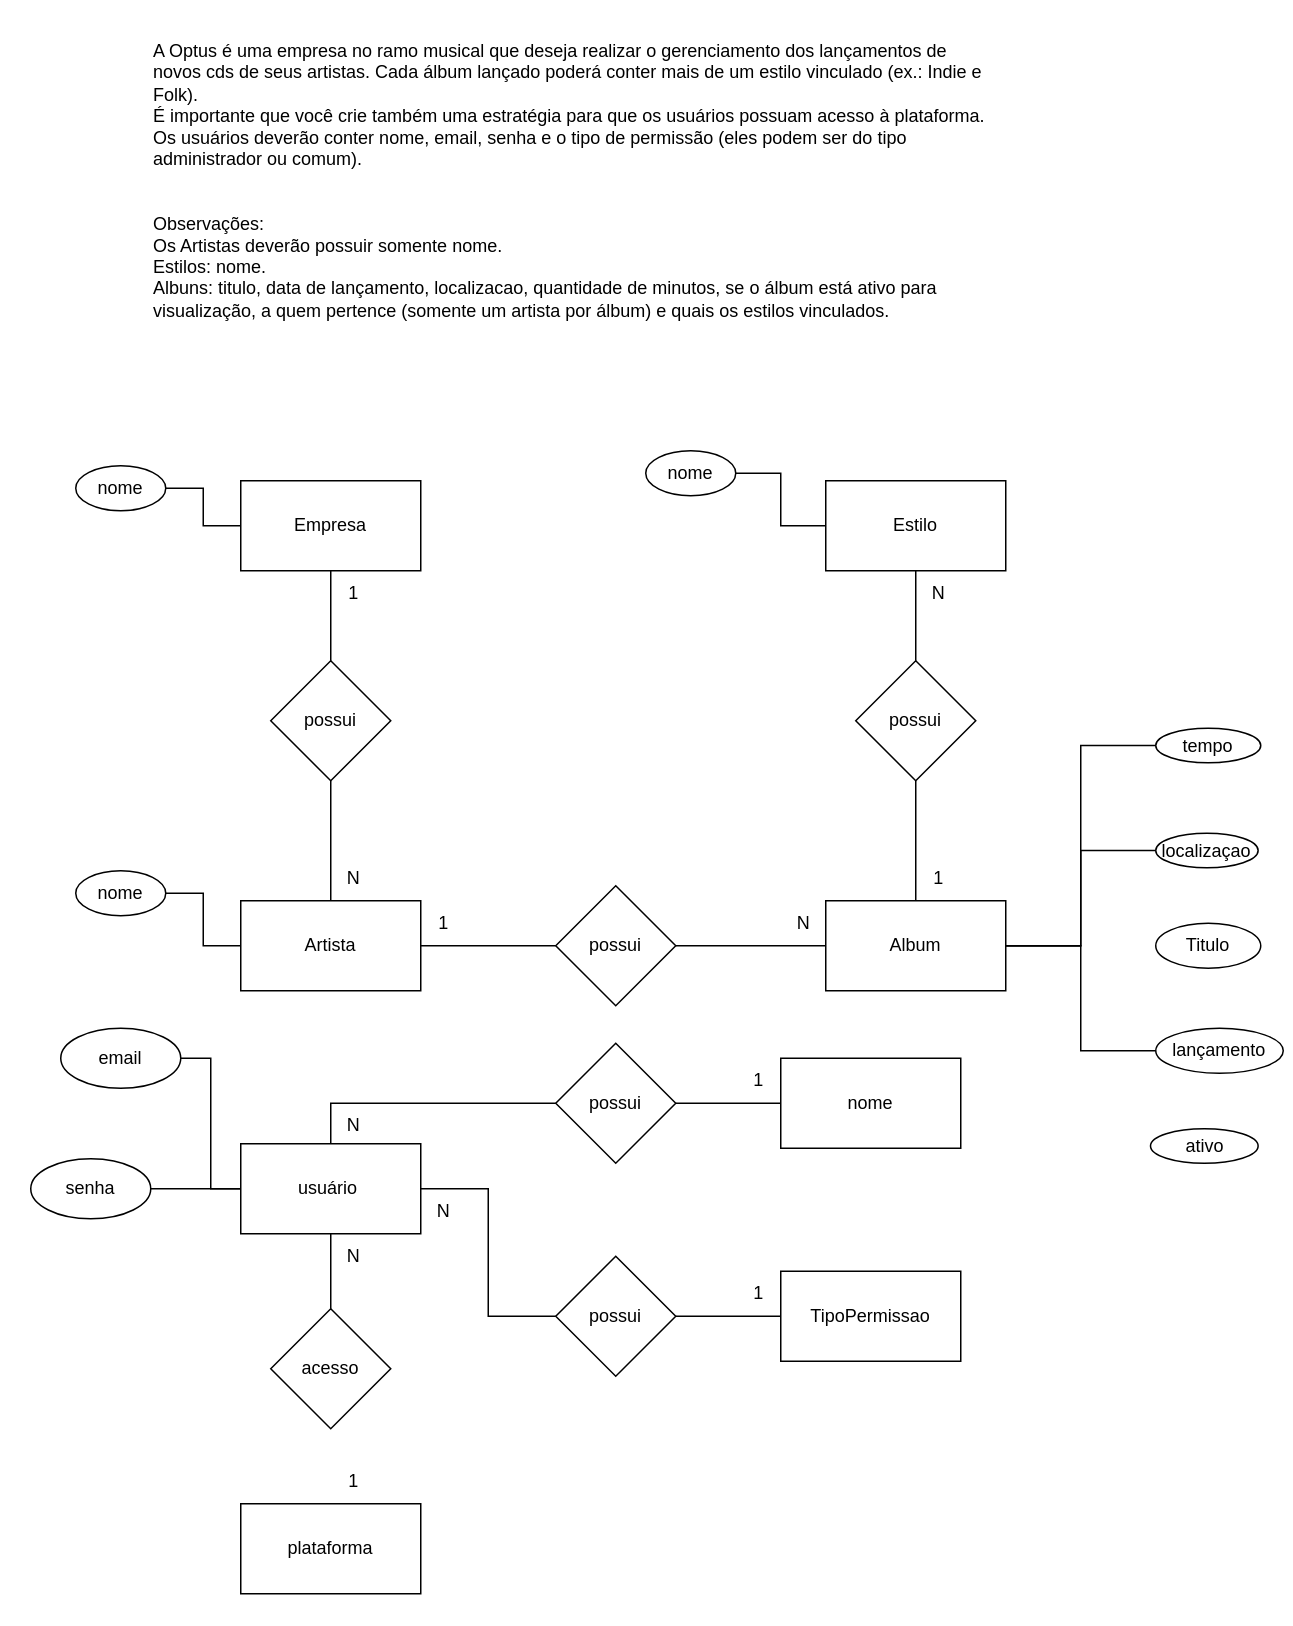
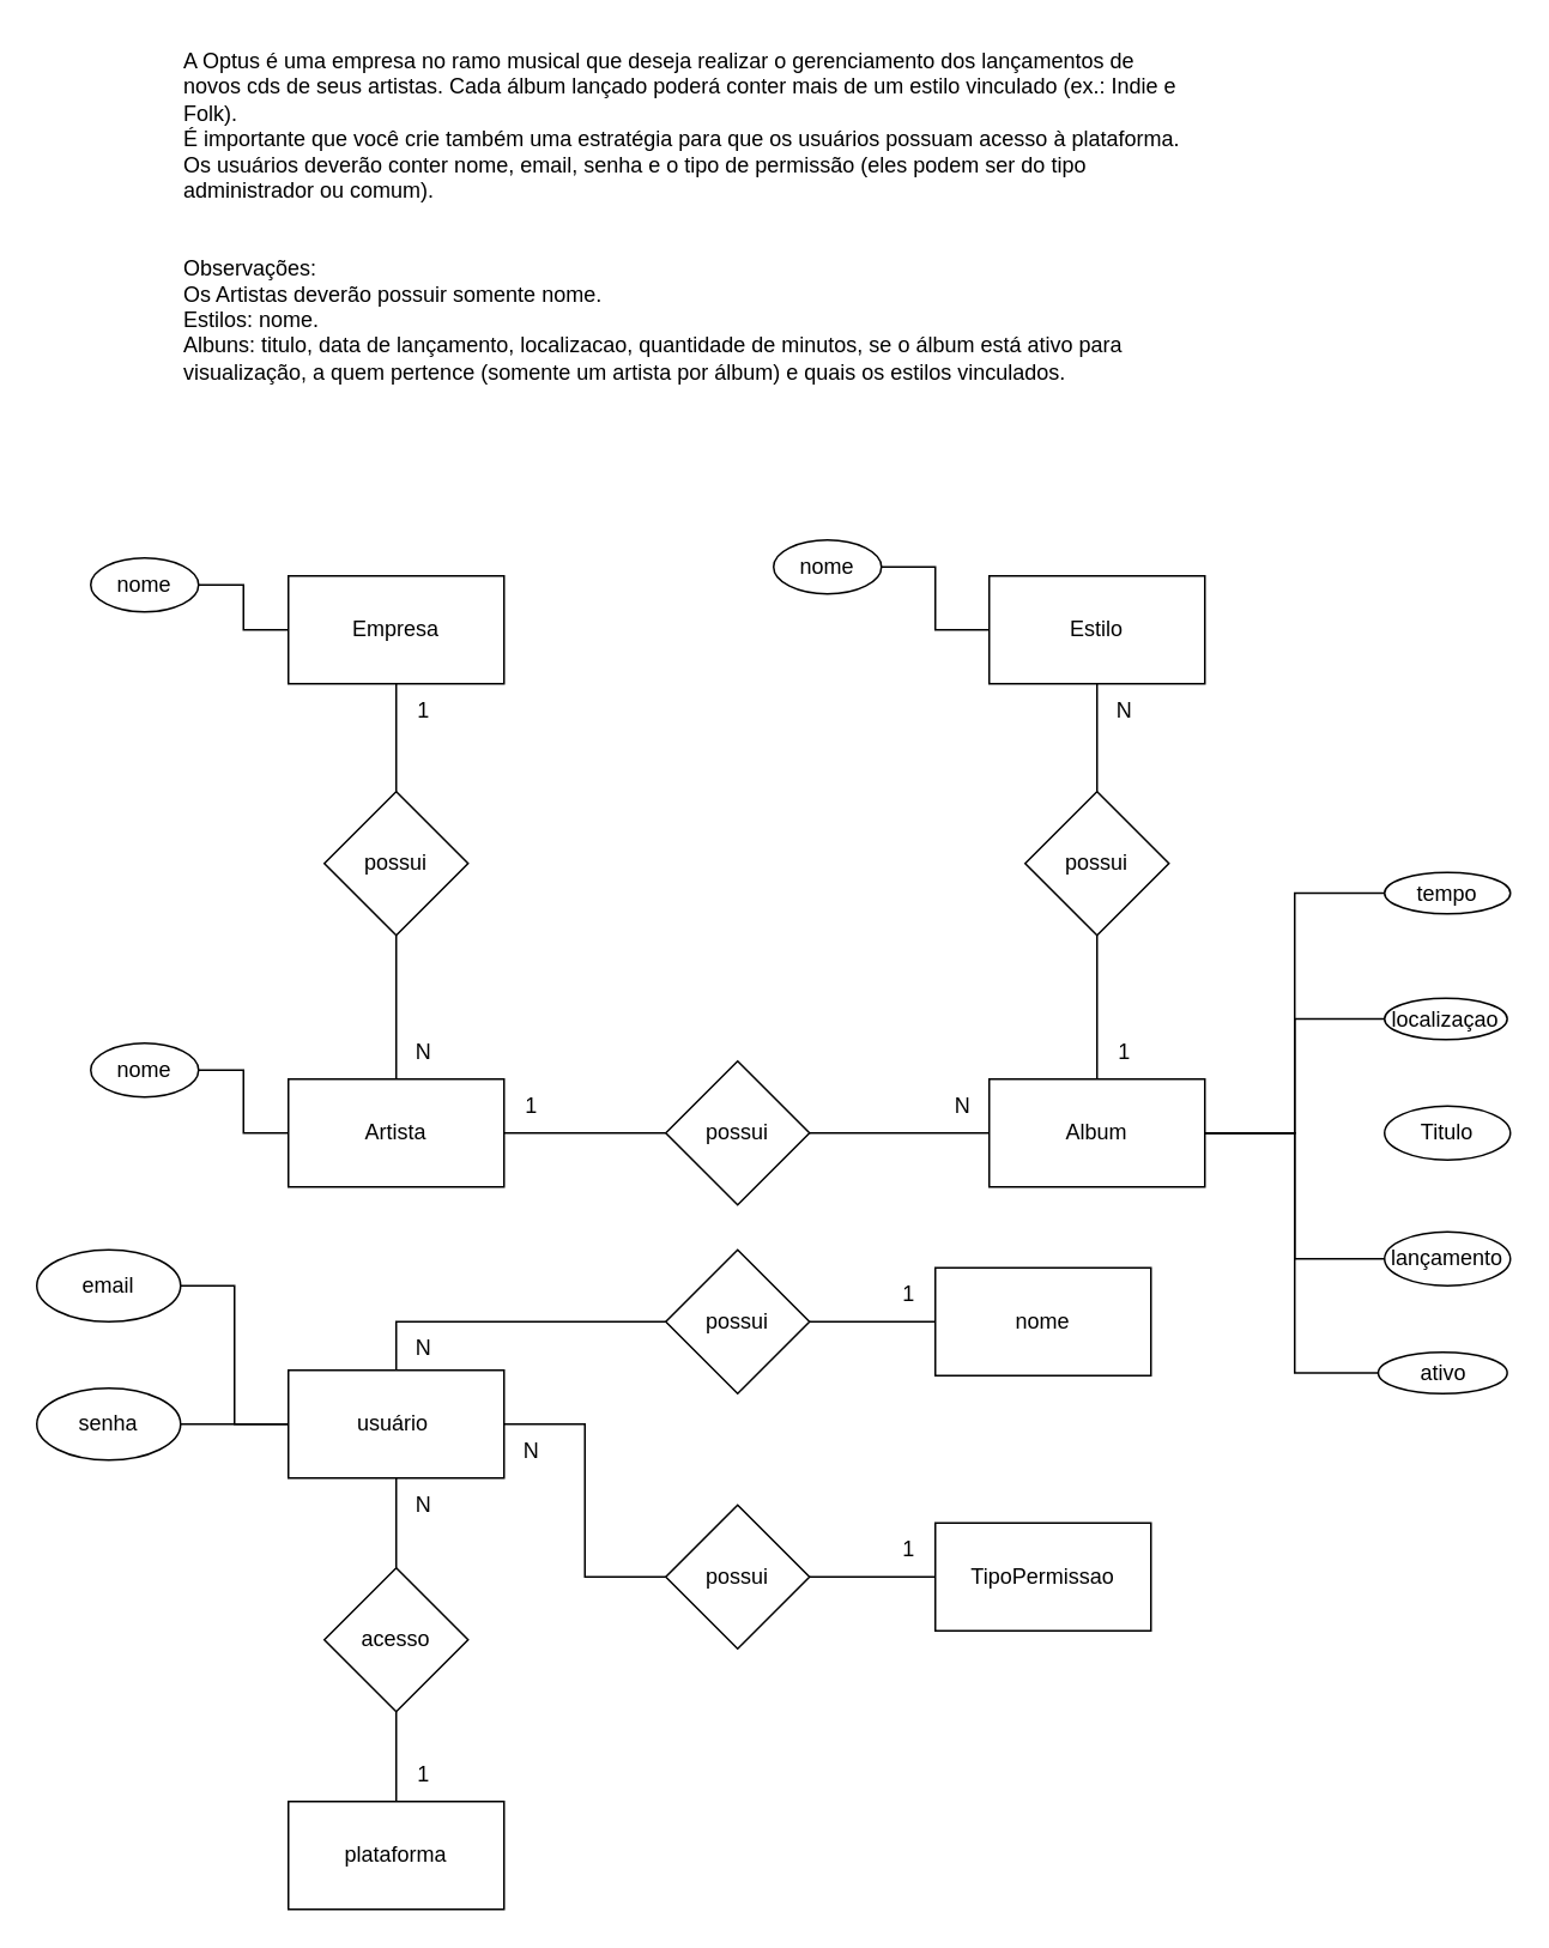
- <mxCell id="35" value="lançamento" style="ellipse;whiteSpace=wrap;html=1;" parent="1" vertex="1"><mxGeometry x="770" y="685" width="85" height="30" as="geometry" /></mxCell>
+ <mxCell id="35" value="lançamento" style="ellipse;whiteSpace=wrap;html=1;" parent="1" vertex="1"><mxGeometry x="770" y="685" width="70" height="30" as="geometry" /></mxCell>
- <mxCell id="52" value="email" style="ellipse;whiteSpace=wrap;html=1;" vertex="1" parent="1"><mxGeometry x="40" y="685" width="80" height="40" as="geometry" /></mxCell>
+ <mxCell id="52" value="email" style="ellipse;whiteSpace=wrap;html=1;" vertex="1" parent="1"><mxGeometry x="20" y="695" width="80" height="40" as="geometry" /></mxCell>
+ <mxCell id="10" style="edgeStyle=orthogonalEdgeStyle;rounded=0;orthogonalLoop=1;jettySize=auto;html=1;entryX=0;entryY=0.5;entryDx=0;entryDy=0;endArrow=none;endFill=0;" edge="1" parent="1" source="11" target="34"><mxGeometry relative="1" as="geometry"><Array as="points"><mxPoint x="720" y="630" /><mxPoint x="720" y="764" /></Array></mxGeometry></mxCell>
+ <mxCell id="42" style="edgeStyle=orthogonalEdgeStyle;rounded=0;orthogonalLoop=1;jettySize=auto;html=1;entryX=0.5;entryY=0;entryDx=0;entryDy=0;endArrow=none;endFill=0;" edge="1" parent="1" source="43" target="44"><mxGeometry relative="1" as="geometry" /></mxCell>
